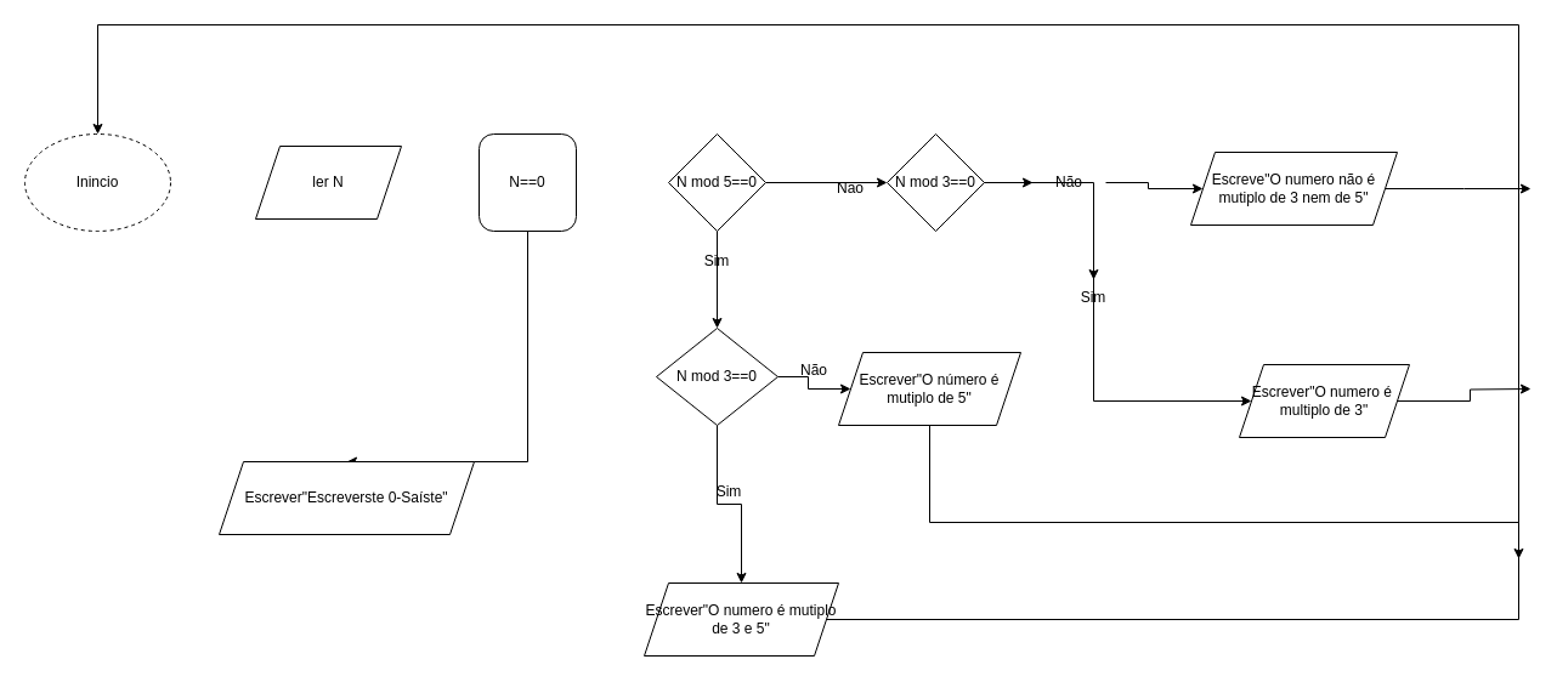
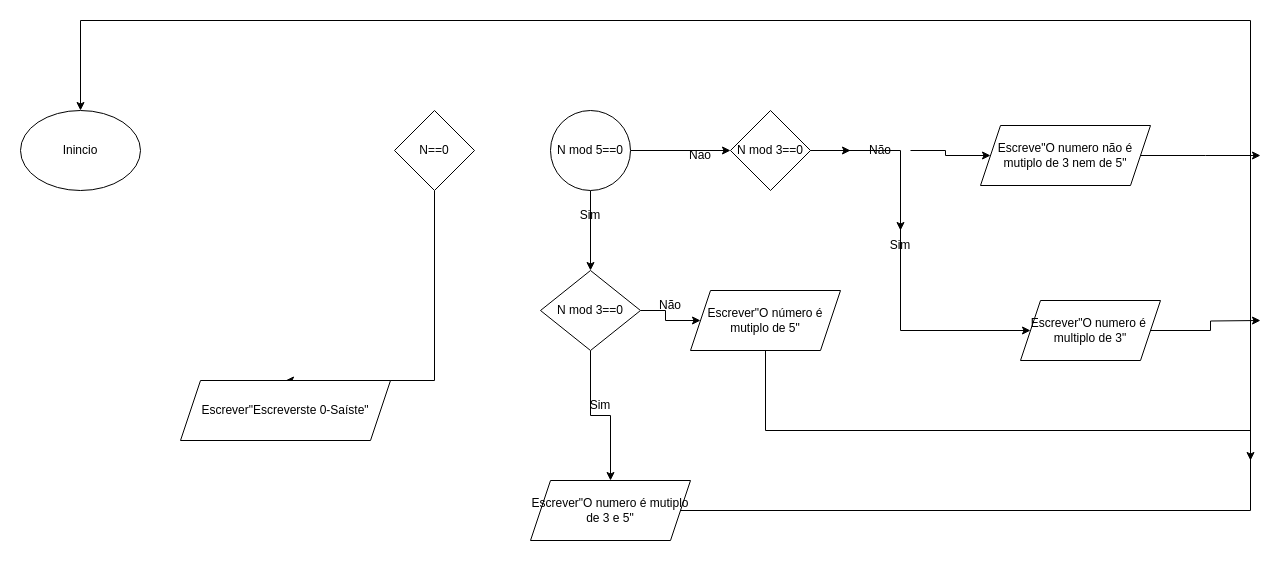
- <mxCell id="2" value="Inincio" style="ellipse;whiteSpace=wrap;html=1;dashed=1;" vertex="1" parent="1"><mxGeometry y="110" width="120" height="80" as="geometry" x="20" /></mxCell>
+ <mxCell id="2" value="Inincio" style="ellipse;whiteSpace=wrap;html=1;" vertex="1" parent="1"><mxGeometry y="110" width="120" height="80" as="geometry" x="20" /></mxCell>
- <mxCell id="3" value="ler N" style="shape=parallelogram;perimeter=parallelogramPerimeter;whiteSpace=wrap;html=1;fixedSize=1;" vertex="1" parent="1"><mxGeometry x="210" y="120" width="120" height="60" as="geometry" /></mxCell>
- <mxCell id="5" value="N==0" style="whiteSpace=wrap;html=1;rounded=1;" vertex="1" parent="1"><mxGeometry x="394" y="110" width="80" height="80" as="geometry" /></mxCell>
+ <mxCell id="5" value="N==0" style="rhombus;whiteSpace=wrap;html=1;" vertex="1" parent="1"><mxGeometry x="394" y="110" width="80" height="80" as="geometry" /></mxCell>
- <mxCell id="8" value="N mod 5==0" style="rhombus;whiteSpace=wrap;html=1;" vertex="1" parent="1"><mxGeometry x="550" y="110" width="80" height="80" as="geometry" /></mxCell>
+ <mxCell id="8" value="N mod 5==0" style="ellipse;whiteSpace=wrap;html=1;" vertex="1" parent="1"><mxGeometry x="550" y="110" width="80" height="80" as="geometry" /></mxCell>
